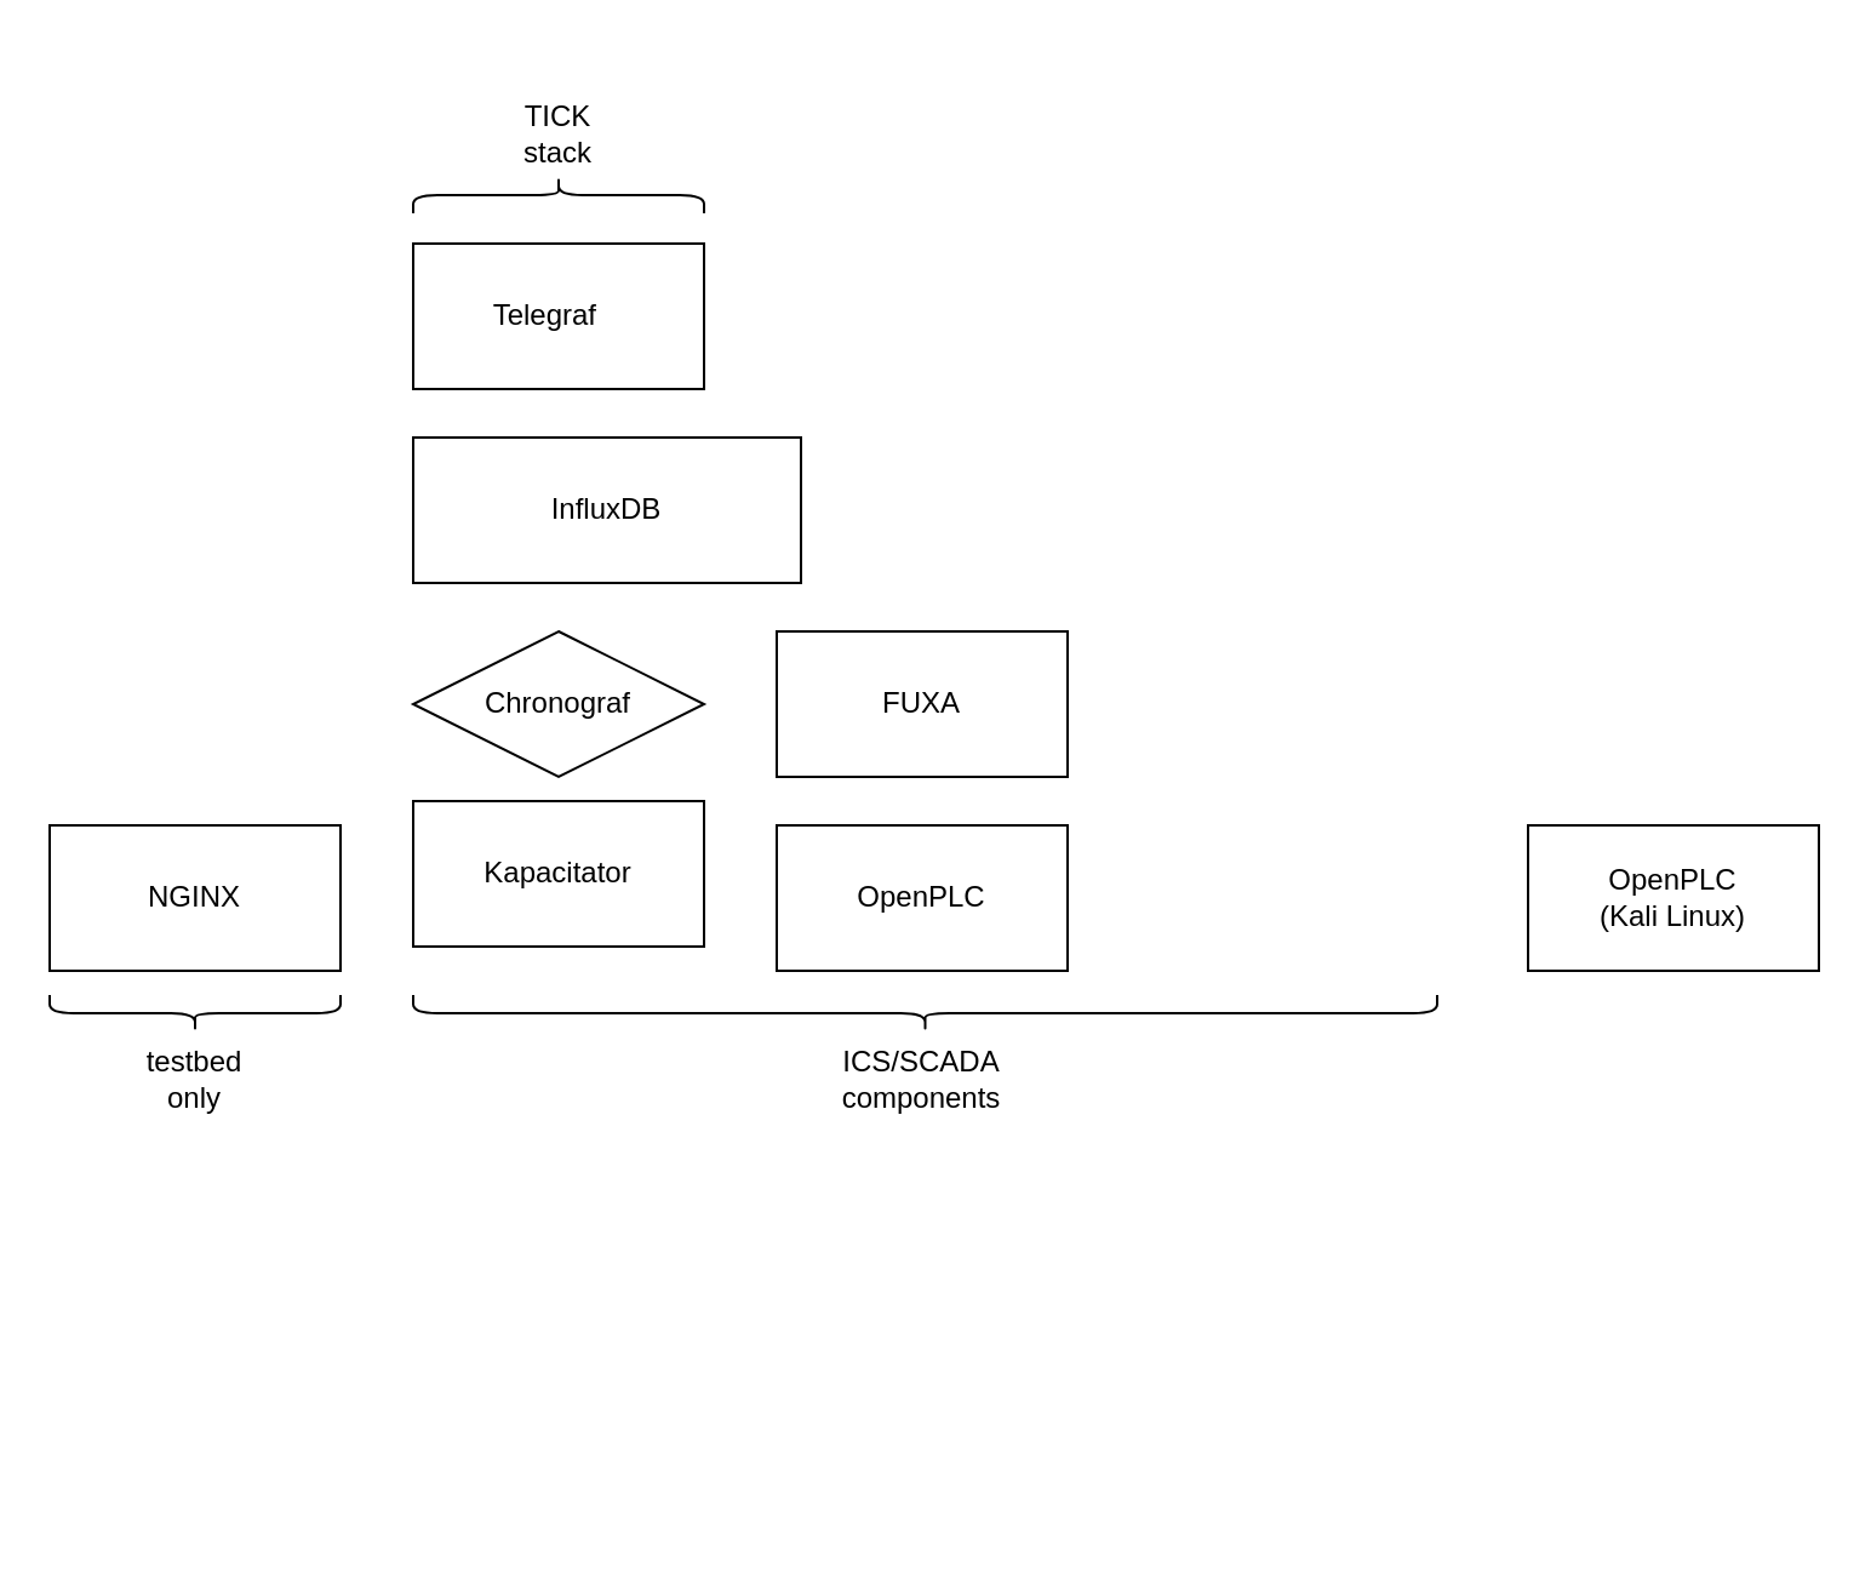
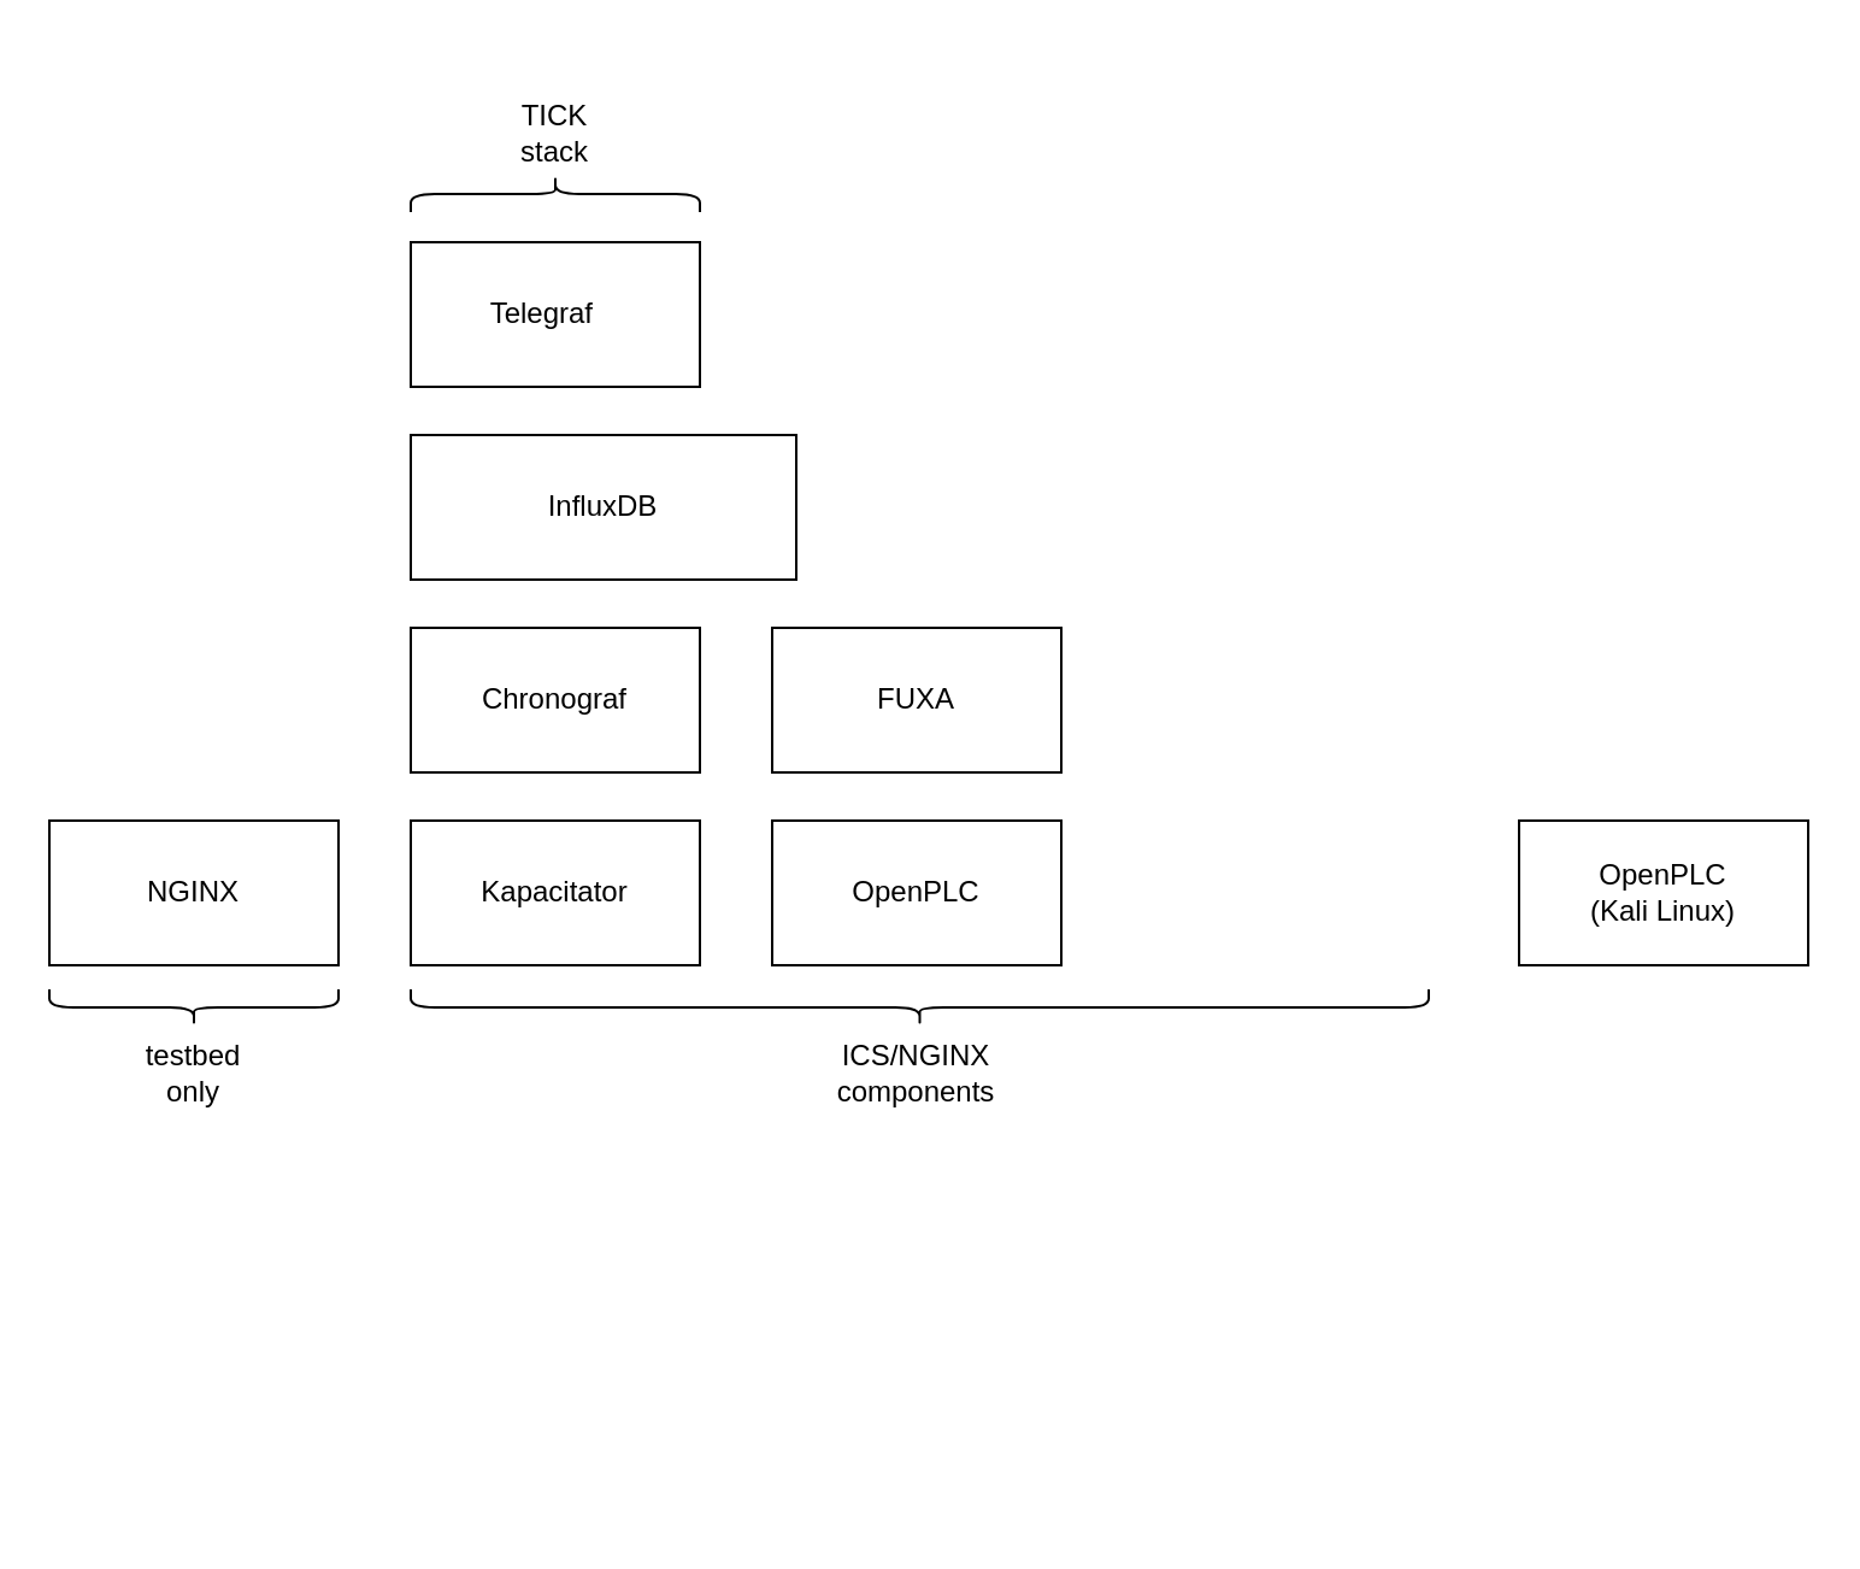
- <mxCell id="3" value="Chronograf" style="rhombus;whiteSpace=wrap;html=1;" vertex="1" parent="1"><mxGeometry x="170" y="260" width="120" height="60" as="geometry" /></mxCell>
+ <mxCell id="3" value="Chronograf" style="rounded=0;whiteSpace=wrap;html=1;" vertex="1" parent="1"><mxGeometry x="170" y="260" width="120" height="60" as="geometry" /></mxCell>
- <mxCell id="2" value="Kapacitator" style="rounded=0;whiteSpace=wrap;html=1;" vertex="1" parent="1"><mxGeometry x="170" y="330" width="120" height="60" as="geometry" /></mxCell>
+ <mxCell id="2" value="Kapacitator" style="rounded=0;whiteSpace=wrap;html=1;" vertex="1" parent="1"><mxGeometry x="170" y="340" width="120" height="60" as="geometry" /></mxCell>
- <mxCell id="14" value="ICS/SCADA&lt;br&gt;components" style="text;html=1;strokeColor=none;fillColor=none;align=center;verticalAlign=middle;whiteSpace=wrap;rounded=0;" vertex="1" parent="1"><mxGeometry x="350" y="430" width="60" height="30" as="geometry" /></mxCell>
+ <mxCell id="14" value="ICS/NGINX&lt;br&gt;components" style="text;html=1;strokeColor=none;fillColor=none;align=center;verticalAlign=middle;whiteSpace=wrap;rounded=0;" vertex="1" parent="1"><mxGeometry x="350" y="430" width="60" height="30" as="geometry" /></mxCell>
